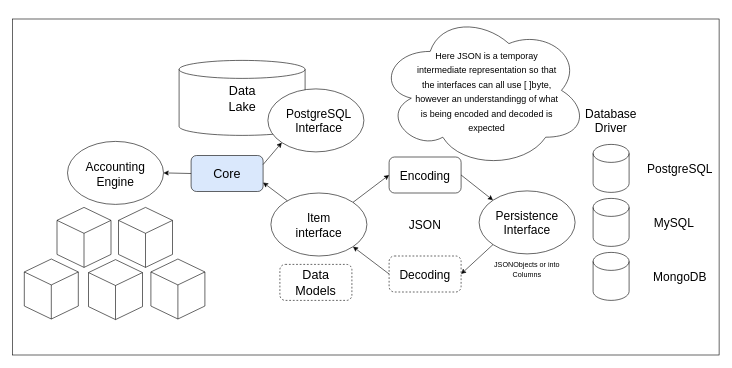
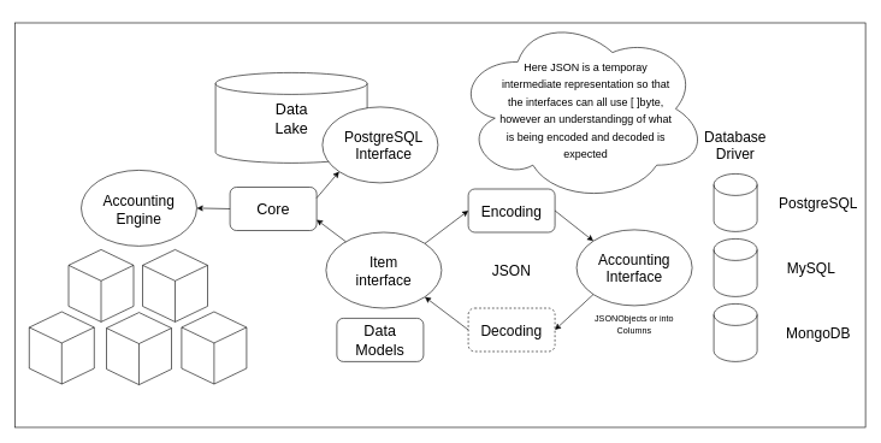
- <mxCell id="35" value="Core" style="rounded=1;whiteSpace=wrap;html=1;fontSize=21;fillColor=#dae8fc;" vertex="1" parent="1"><mxGeometry x="318" y="258.5" width="120" height="60" as="geometry" /></mxCell>
+ <mxCell id="35" value="Core" style="rounded=1;whiteSpace=wrap;html=1;fontSize=21;" vertex="1" parent="1"><mxGeometry x="318" y="258.5" width="120" height="60" as="geometry" /></mxCell>
- <mxCell id="11" value="Persistence&lt;br&gt;Interface" style="text;html=1;strokeColor=none;fillColor=none;align=center;verticalAlign=middle;whiteSpace=wrap;rounded=0;fontSize=20;" vertex="1" parent="1"><mxGeometry x="793" y="340" width="170" height="60" as="geometry" /></mxCell>
+ <mxCell id="11" value="Accounting&lt;br&gt;Interface" style="text;html=1;strokeColor=none;fillColor=none;align=center;verticalAlign=middle;whiteSpace=wrap;rounded=0;fontSize=20;" vertex="1" parent="1"><mxGeometry x="793" y="340" width="170" height="60" as="geometry" /></mxCell>
- <mxCell id="39" value="Data&lt;br&gt;Models" style="rounded=1;whiteSpace=wrap;html=1;fontSize=21;dashed=1;" vertex="1" parent="1"><mxGeometry x="466" y="440" width="120" height="60" as="geometry" /></mxCell>
+ <mxCell id="39" value="Data&lt;br&gt;Models" style="rounded=1;whiteSpace=wrap;html=1;fontSize=21;" vertex="1" parent="1"><mxGeometry x="466" y="440" width="120" height="60" as="geometry" /></mxCell>
